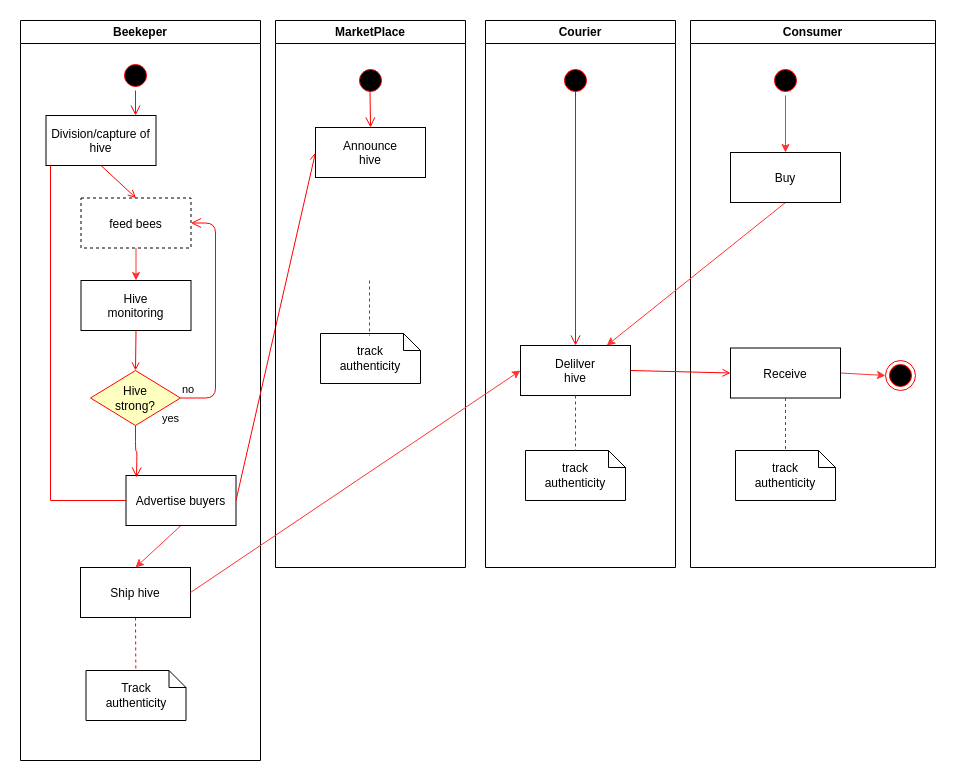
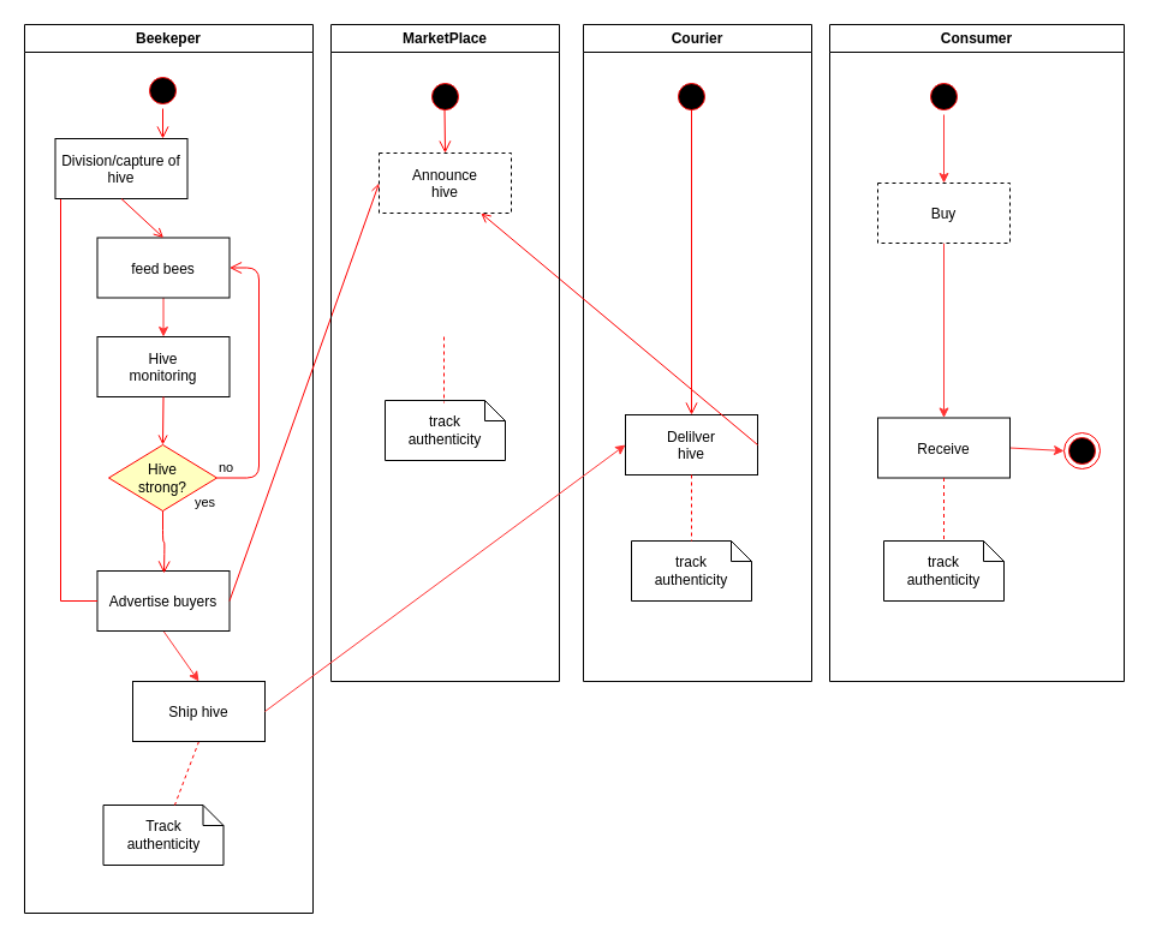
- <mxCell id="41" value="Announce&#10;hive" style="" vertex="1" parent="40"><mxGeometry x="40" y="107" width="110" height="50" as="geometry" /></mxCell>
+ <mxCell id="41" value="Announce&#10;hive" style="dashed=1;" vertex="1" parent="40"><mxGeometry x="40" y="107" width="110" height="50" as="geometry" /></mxCell>
- <mxCell id="37" value="Buy" style="" vertex="1" parent="28"><mxGeometry x="40" y="132" width="110" height="50" as="geometry" /></mxCell>
+ <mxCell id="37" value="Buy" style="dashed=1;" vertex="1" parent="28"><mxGeometry x="40" y="132" width="110" height="50" as="geometry" /></mxCell>
- <mxCell id="5" value="feed bees" style="dashed=1;" parent="2" vertex="1"><mxGeometry x="60.5" y="177.5" width="110" height="50" as="geometry" /></mxCell>
+ <mxCell id="5" value="feed bees" style="" parent="2" vertex="1"><mxGeometry x="60.5" y="177.5" width="110" height="50" as="geometry" /></mxCell>
- <mxCell id="36" style="edgeStyle=none;rounded=0;orthogonalLoop=1;jettySize=auto;html=1;exitX=0.5;exitY=1;exitDx=0;exitDy=0;strokeColor=#FF3333;" edge="1" parent="28" source="37" target="24"><mxGeometry relative="1" as="geometry" /></mxCell>
+ <mxCell id="36" style="edgeStyle=none;rounded=0;orthogonalLoop=1;jettySize=auto;html=1;exitX=0.5;exitY=1;exitDx=0;exitDy=0;entryX=0.5;entryY=0;entryDx=0;entryDy=0;strokeColor=#FF3333;" edge="1" parent="28" source="37" target="30"><mxGeometry relative="1" as="geometry" /></mxCell>
- <mxCell id="39" value="" style="elbow=horizontal;strokeColor=#FF0000;endArrow=open;endFill=1;exitX=1;exitY=0.5;exitDx=0;exitDy=0;rounded=0;entryX=0;entryY=0.5;entryDx=0;entryDy=0;" parent="1" source="24" target="30" edge="1"><mxGeometry width="100" height="100" relative="1" as="geometry"><mxPoint x="540" y="395" as="sourcePoint" /><mxPoint x="575" y="377" as="targetPoint" /></mxGeometry></mxCell>
+ <mxCell id="39" value="" style="elbow=horizontal;strokeColor=#FF0000;endArrow=open;endFill=1;exitX=1;exitY=0.5;exitDx=0;exitDy=0;rounded=0;" parent="1" source="24" target="41" edge="1"><mxGeometry width="100" height="100" relative="1" as="geometry"><mxPoint x="540" y="395" as="sourcePoint" /><mxPoint x="575" y="377" as="targetPoint" /></mxGeometry></mxCell>
- <mxCell id="7" value="&#10;Advertise buyers&#10;" style="" parent="2" vertex="1"><mxGeometry x="105.5" y="455" width="110" height="50" as="geometry" /></mxCell>
+ <mxCell id="7" value="&#10;Advertise buyers&#10;" style="" parent="2" vertex="1"><mxGeometry x="60.5" y="455" width="110" height="50" as="geometry" /></mxCell>
- <mxCell id="20" value="&#10;Ship hive&#10;" style="" vertex="1" parent="2"><mxGeometry x="60" y="547" width="110" height="50" as="geometry" /></mxCell>
+ <mxCell id="20" value="&#10;Ship hive&#10;" style="" vertex="1" parent="2"><mxGeometry x="90" y="547" width="110" height="50" as="geometry" /></mxCell>
